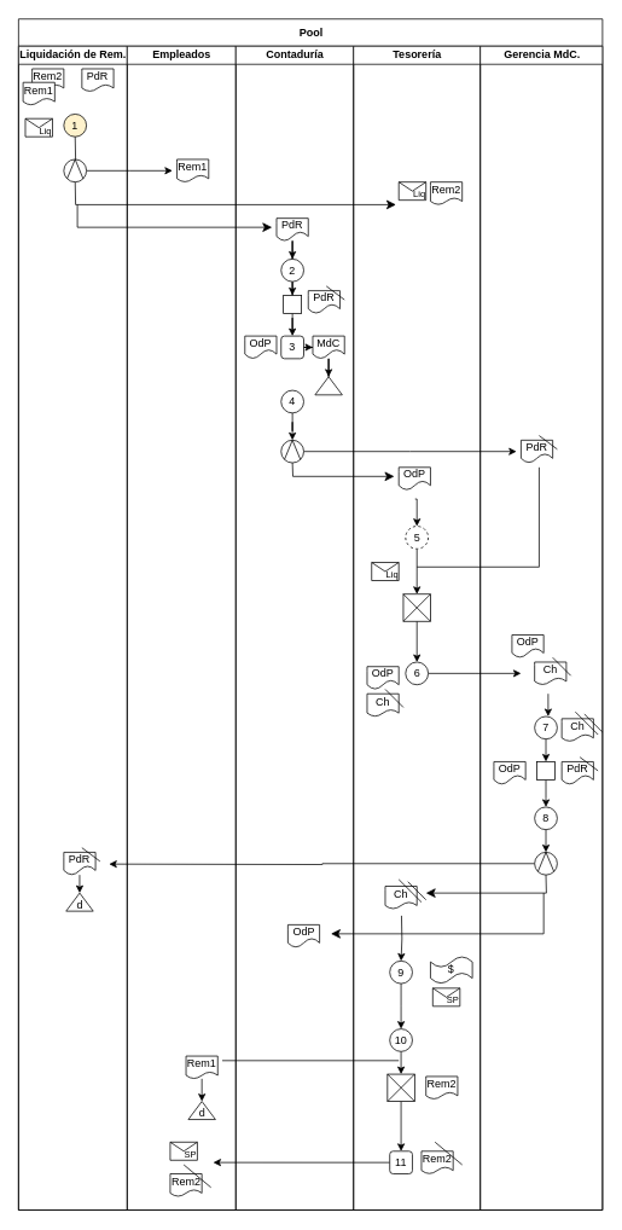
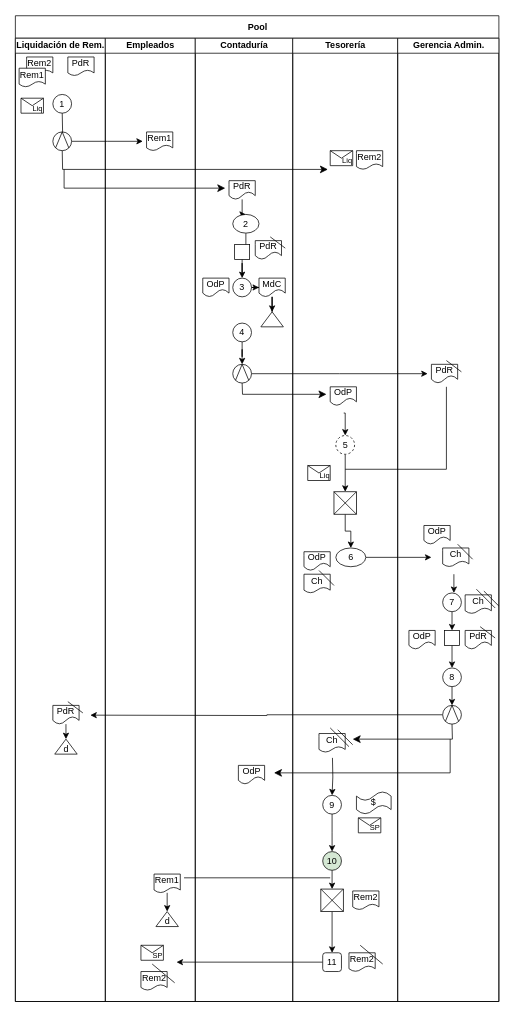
- <mxCell id="89" value="Gerencia MdC." style="swimlane;startSize=20;html=1;" parent="2" vertex="1"><mxGeometry x="510" y="30" width="135" height="1285" as="geometry" /></mxCell>
+ <mxCell id="89" value="Gerencia Admin." style="swimlane;startSize=20;html=1;" parent="2" vertex="1"><mxGeometry x="510" y="30" width="135" height="1285" as="geometry" /></mxCell>
- <mxCell id="8" value="1" style="ellipse;whiteSpace=wrap;html=1;aspect=fixed;fillColor=#fff2cc;" vertex="1" parent="3"><mxGeometry x="50" y="75" width="25" height="25" as="geometry" /></mxCell>
+ <mxCell id="8" value="1" style="ellipse;whiteSpace=wrap;html=1;aspect=fixed;" vertex="1" parent="3"><mxGeometry x="50" y="75" width="25" height="25" as="geometry" /></mxCell>
- <mxCell id="34" value="2" style="ellipse;whiteSpace=wrap;html=1;aspect=fixed;" vertex="1" parent="30"><mxGeometry x="50" y="235" width="25" height="25" as="geometry" /></mxCell>
+ <mxCell id="34" value="2" style="ellipse;whiteSpace=wrap;html=1;aspect=fixed;" vertex="1" parent="30"><mxGeometry x="50" y="235" width="35" height="25" as="geometry" /></mxCell>
- <mxCell id="39" value="3" style="whiteSpace=wrap;html=1;aspect=fixed;rounded=1;" vertex="1" parent="30"><mxGeometry x="50" y="320" width="25" height="25" as="geometry" /></mxCell>
+ <mxCell id="39" value="3" style="ellipse;whiteSpace=wrap;html=1;aspect=fixed;" vertex="1" parent="30"><mxGeometry x="50" y="320" width="25" height="25" as="geometry" /></mxCell>
- <mxCell id="68" value="6" style="ellipse;whiteSpace=wrap;html=1;aspect=fixed;" vertex="1" parent="51"><mxGeometry x="57.5" y="680" width="25" height="25" as="geometry" /></mxCell>
+ <mxCell id="68" value="6" style="ellipse;whiteSpace=wrap;html=1;aspect=fixed;" vertex="1" parent="51"><mxGeometry x="57.5" y="680" width="40" height="25" as="geometry" /></mxCell>
- <mxCell id="80" value="10" style="ellipse;whiteSpace=wrap;html=1;aspect=fixed;" vertex="1" parent="51"><mxGeometry x="40" y="1085" width="25" height="25" as="geometry" /></mxCell>
+ <mxCell id="80" value="10" style="ellipse;whiteSpace=wrap;html=1;aspect=fixed;fillColor=#d5e8d4;" vertex="1" parent="51"><mxGeometry x="40" y="1085" width="25" height="25" as="geometry" /></mxCell>
